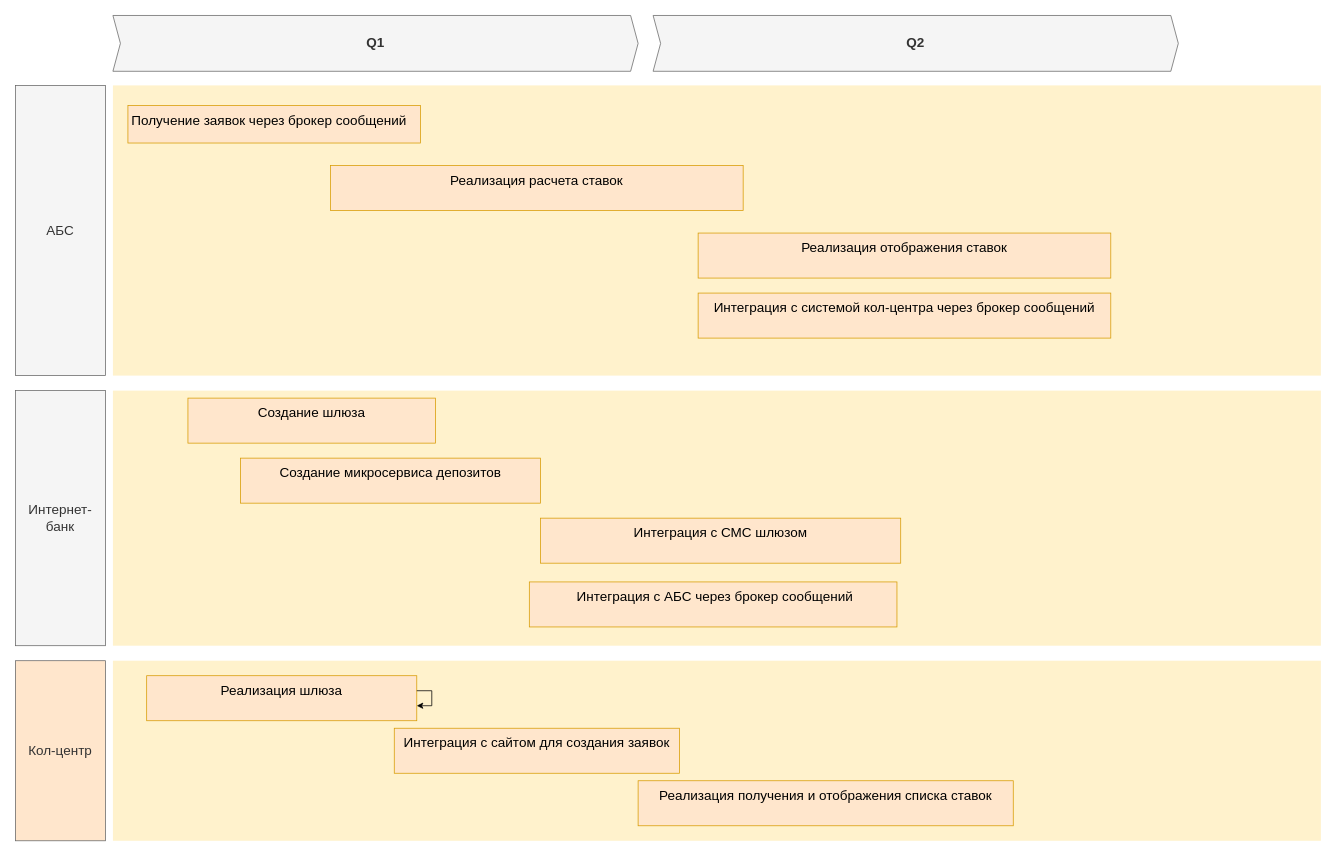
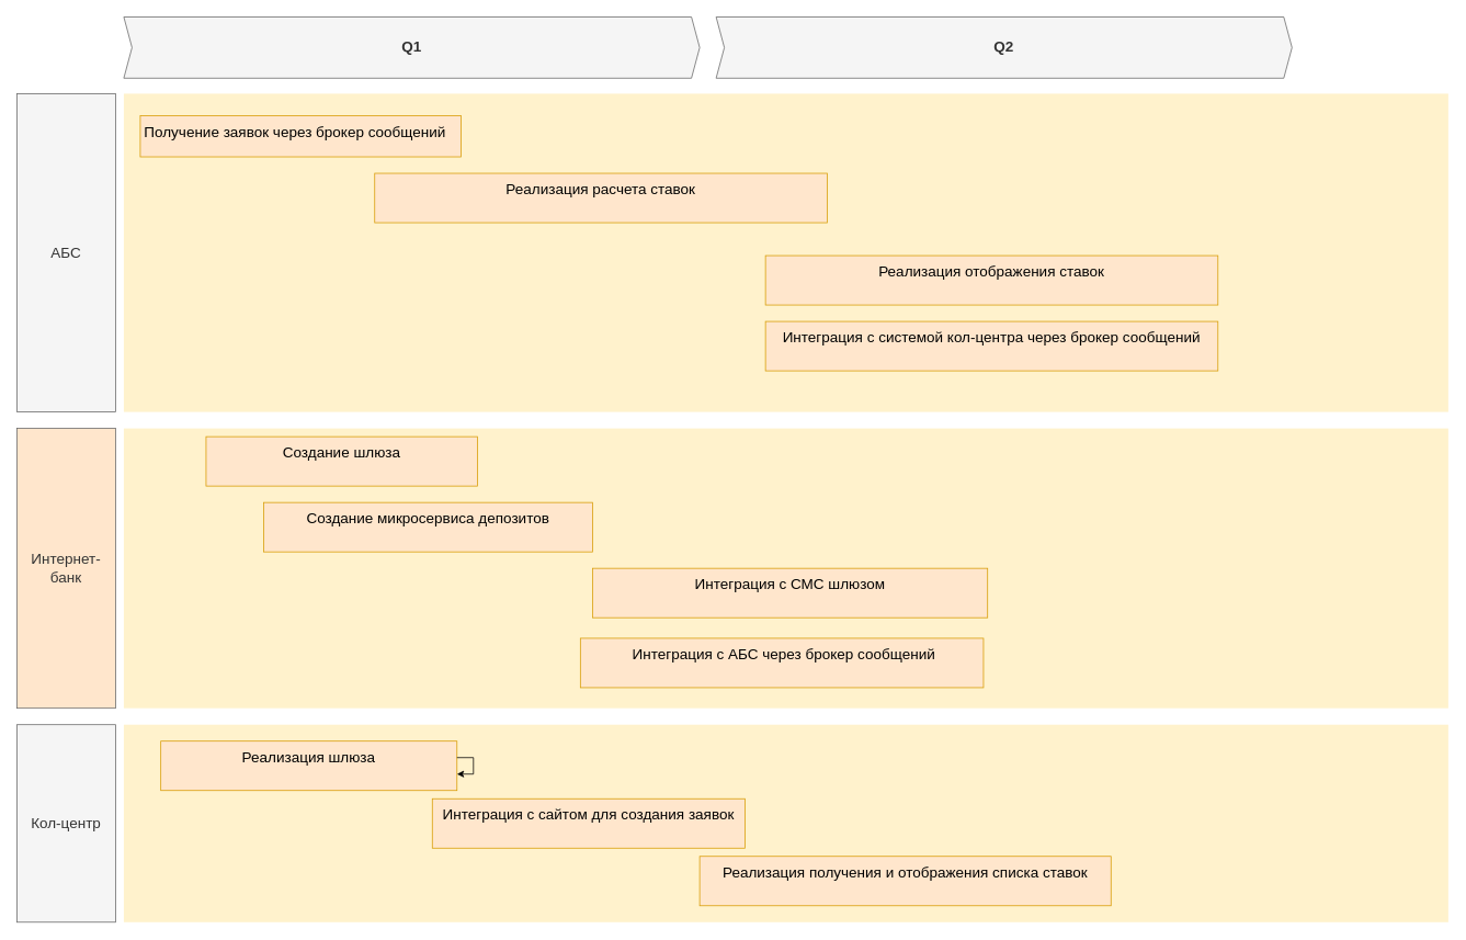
- <mxCell id="5" value="&lt;div style=&quot;text-align: left;&quot;&gt;&lt;span style=&quot;background-color: transparent;&quot;&gt;Реализация расчета ставок&lt;/span&gt;&lt;/div&gt;" style="shape=rect;fillColor=#ffe6cc;strokeColor=#d79b00;fontSize=18;html=1;whiteSpace=wrap;align=center;verticalAlign=top;spacing=5;rounded=0;" parent="1" vertex="1"><mxGeometry x="440" y="220" width="550" height="60" as="geometry" /></mxCell>
+ <mxCell id="5" value="&lt;div style=&quot;text-align: left;&quot;&gt;&lt;span style=&quot;background-color: transparent;&quot;&gt;Реализация расчета ставок&lt;/span&gt;&lt;/div&gt;" style="shape=rect;fillColor=#ffe6cc;strokeColor=#d79b00;fontSize=18;html=1;whiteSpace=wrap;align=center;verticalAlign=top;spacing=5;rounded=0;" parent="1" vertex="1"><mxGeometry x="455" y="210" width="550" height="60" as="geometry" /></mxCell>
- <mxCell id="7" value="Интернет-банк" style="rounded=0;whiteSpace=wrap;html=1;fillColor=#f5f5f5;fontColor=#333333;strokeColor=#666666;fontSize=18;" parent="1" vertex="1"><mxGeometry x="20" y="520" width="120" height="340" as="geometry" /></mxCell>
+ <mxCell id="7" value="Интернет-банк" style="rounded=0;whiteSpace=wrap;html=1;fillColor=#ffe6cc;fontColor=#333333;strokeColor=#666666;fontSize=18;" parent="1" vertex="1"><mxGeometry x="20" y="520" width="120" height="340" as="geometry" /></mxCell>
- <mxCell id="12" value="Кол-центр" style="rounded=0;whiteSpace=wrap;html=1;fillColor=#ffe6cc;fontColor=#333333;strokeColor=#666666;fontSize=18;" vertex="1" parent="1"><mxGeometry x="20" y="880" width="120" height="240" as="geometry" /></mxCell>
+ <mxCell id="12" value="Кол-центр" style="rounded=0;whiteSpace=wrap;html=1;fillColor=#f5f5f5;fontColor=#333333;strokeColor=#666666;fontSize=18;" vertex="1" parent="1"><mxGeometry x="20" y="880" width="120" height="240" as="geometry" /></mxCell>
